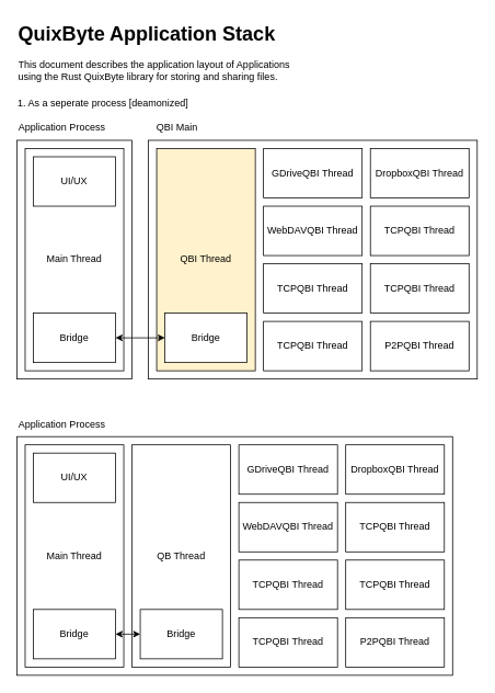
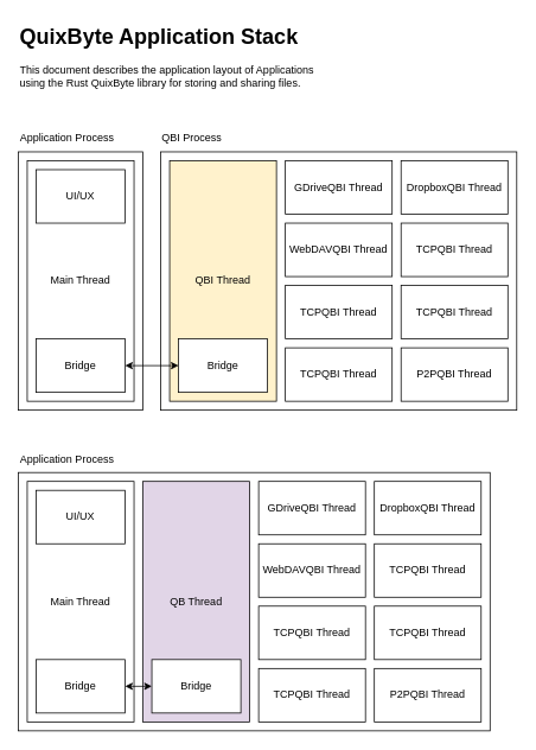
- <mxCell id="37" value="1. As a seperate process [deamonized]" style="text;html=1;align=center;verticalAlign=middle;whiteSpace=wrap;rounded=0;" vertex="1" parent="1"><mxGeometry x="20" y="110" width="210" height="30" as="geometry" /></mxCell>
- <mxCell id="3" value="QBI Main" style="text;html=1;align=center;verticalAlign=middle;whiteSpace=wrap;rounded=0;" vertex="1" parent="1"><mxGeometry x="180" y="140" width="70" height="30" as="geometry" /></mxCell>
+ <mxCell id="3" value="QBI Process" style="text;html=1;align=center;verticalAlign=middle;whiteSpace=wrap;rounded=0;" vertex="1" parent="1"><mxGeometry x="180" y="140" width="70" height="30" as="geometry" /></mxCell>
- <mxCell id="31" value="QB Thread" style="rounded=0;whiteSpace=wrap;html=1;" vertex="1" parent="1"><mxGeometry x="160" y="540" width="120" height="270" as="geometry" /></mxCell>
+ <mxCell id="31" value="QB Thread" style="rounded=0;whiteSpace=wrap;html=1;fillColor=#e1d5e7;" vertex="1" parent="1"><mxGeometry x="160" y="540" width="120" height="270" as="geometry" /></mxCell>
